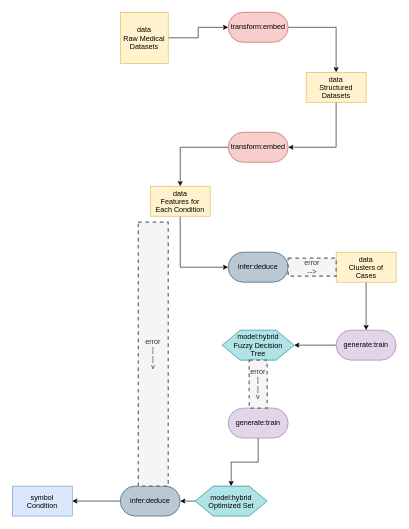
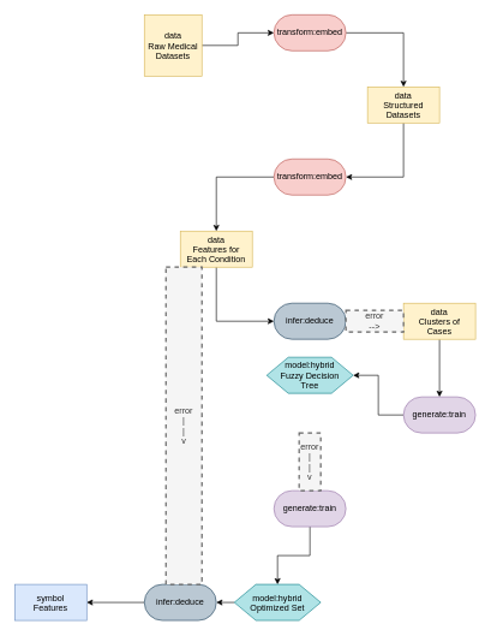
- <mxCell id="11" value="data&#10;Features for&#10;Each Condition" style="rectangle;fillColor=#fff2cc;strokeColor=#d6b656;" name="data" vertex="1" parent="1"><mxGeometry x="250" y="310" width="100" height="50" as="geometry" /></mxCell>
+ <mxCell id="11" value="data&#10;Features for&#10;Each Condition" style="rectangle;fillColor=#fff2cc;strokeColor=#d6b656;" name="data" vertex="1" parent="1"><mxGeometry x="250" y="320" width="100" height="50" as="geometry" /></mxCell>
- <mxCell id="18" value="model:hybrid&#10;Fuzzy Decision&#10;Tree" style="shape=hexagon;perimeter=hexagonPerimeter2;fillColor=#b0e3e6;strokeColor=#0e8088;" name="model" vertex="1" parent="1"><mxGeometry x="370" y="550" width="120" height="50" as="geometry" /></mxCell>
+ <mxCell id="18" value="model:hybrid&#10;Fuzzy Decision&#10;Tree" style="shape=hexagon;perimeter=hexagonPerimeter2;fillColor=#b0e3e6;strokeColor=#0e8088;" name="model" vertex="1" parent="1"><mxGeometry x="370" y="495" width="120" height="50" as="geometry" /></mxCell>
- <mxCell id="26" value="symbol&#10;Condition" style="rectangle;fillColor=#dae8fc;strokeColor=#6c8ebf;" name="symbol" vertex="1" parent="1"><mxGeometry x="20" y="810" width="100" height="50" as="geometry" /></mxCell>
+ <mxCell id="26" value="symbol&#10;Features" style="rectangle;fillColor=#dae8fc;strokeColor=#6c8ebf;" name="symbol" vertex="1" parent="1"><mxGeometry x="20" y="810" width="100" height="50" as="geometry" /></mxCell>
